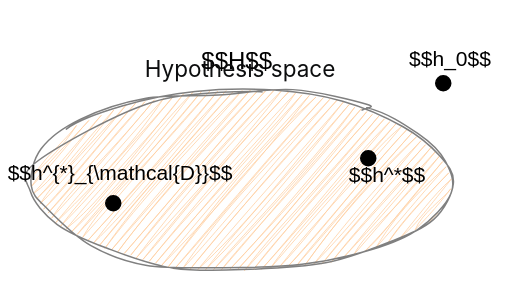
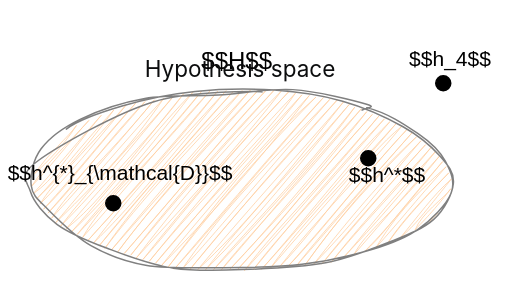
- <mxCell id="9" value="$$h_0$$" style="text;html=1;align=center;verticalAlign=middle;whiteSpace=wrap;rounded=0;fontSize=14;" parent="1" vertex="1"><mxGeometry x="270" y="24" width="60" height="30" as="geometry" /></mxCell>
+ <mxCell id="9" value="$$h_4$$" style="text;html=1;align=center;verticalAlign=middle;whiteSpace=wrap;rounded=0;fontSize=14;" parent="1" vertex="1"><mxGeometry x="270" y="24" width="60" height="30" as="geometry" /></mxCell>
